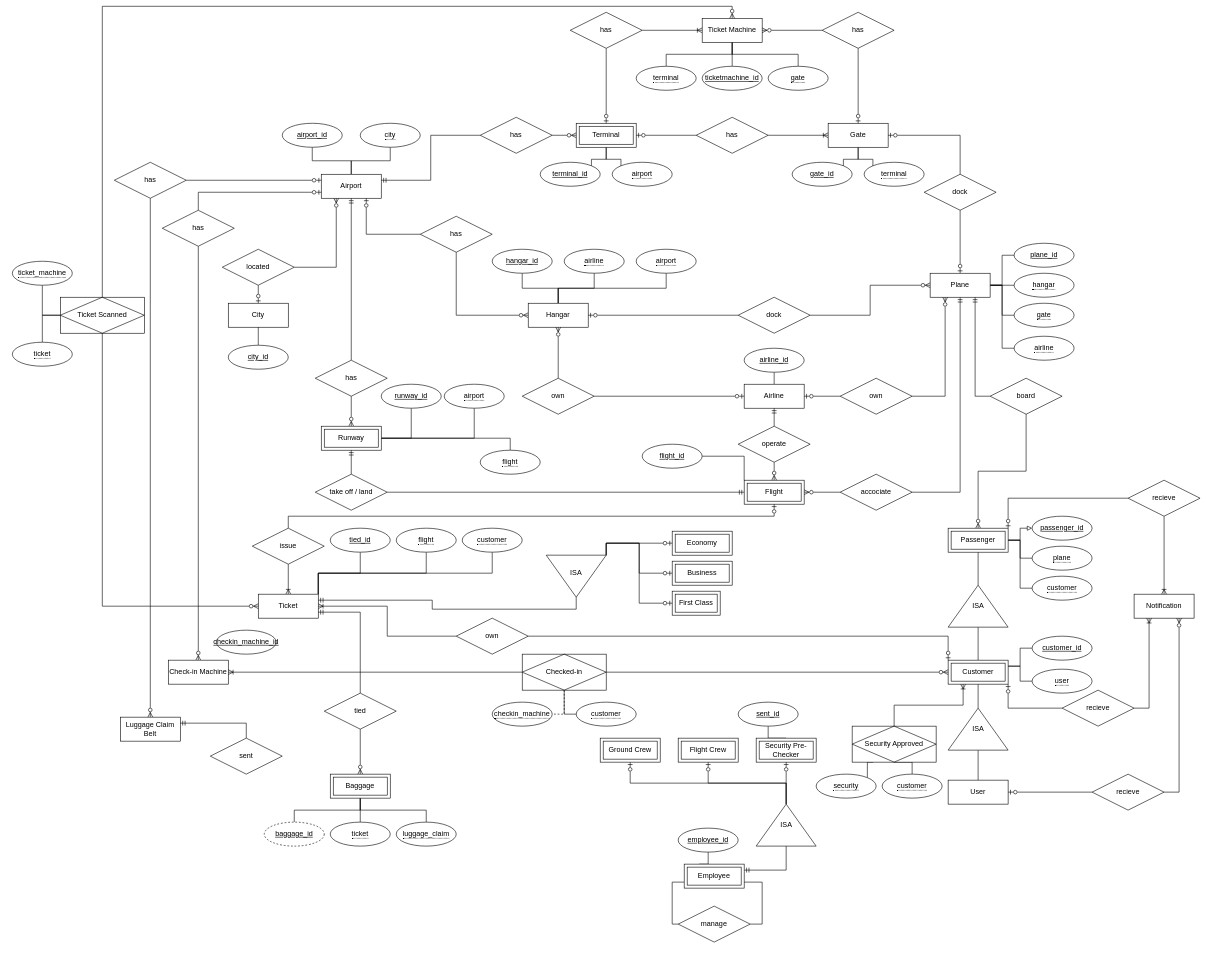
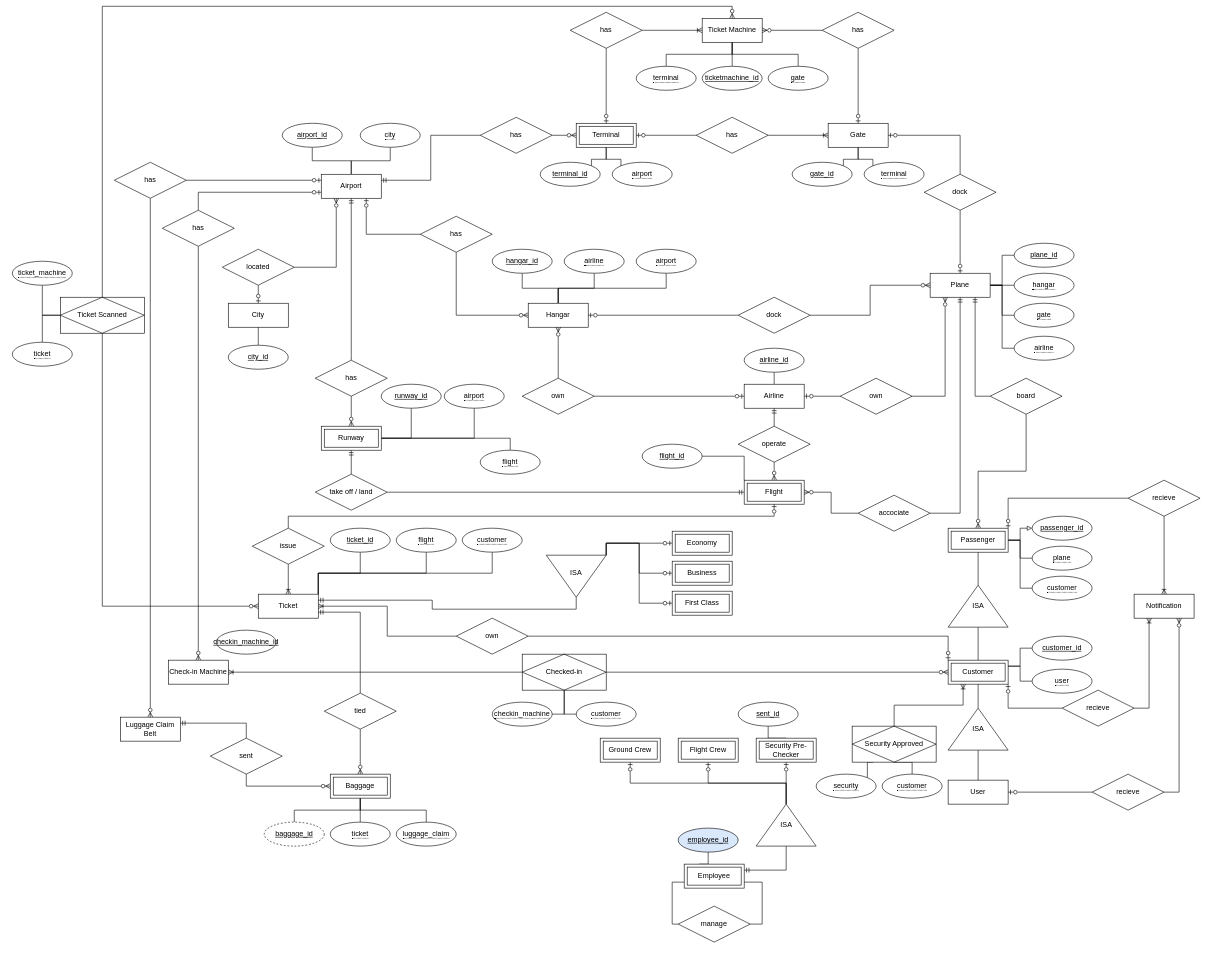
- <mxCell id="105" value="accociate" style="shape=rhombus;perimeter=rhombusPerimeter;whiteSpace=wrap;html=1;align=center;" parent="1" vertex="1"><mxGeometry x="1400" y="790" width="120" height="60" as="geometry" /></mxCell>
+ <mxCell id="105" value="accociate" style="shape=rhombus;perimeter=rhombusPerimeter;whiteSpace=wrap;html=1;align=center;" parent="1" vertex="1"><mxGeometry x="1430" y="825" width="120" height="60" as="geometry" /></mxCell>
- <mxCell id="120" value="tied_id" style="ellipse;whiteSpace=wrap;html=1;align=center;fontStyle=4;" parent="1" vertex="1"><mxGeometry x="550" y="880" width="100" height="40" as="geometry" /></mxCell>
+ <mxCell id="120" value="ticket_id" style="ellipse;whiteSpace=wrap;html=1;align=center;fontStyle=4;" parent="1" vertex="1"><mxGeometry x="550" y="880" width="100" height="40" as="geometry" /></mxCell>
- <mxCell id="171" value="First Class" style="shape=ext;margin=3;double=1;whiteSpace=wrap;html=1;align=center;" vertex="1" parent="1"><mxGeometry x="1120" y="985" width="80" height="40" as="geometry" /></mxCell>
+ <mxCell id="171" value="First Class" style="shape=ext;margin=3;double=1;whiteSpace=wrap;html=1;align=center;" vertex="1" parent="1"><mxGeometry x="1120" y="985" width="100" height="40" as="geometry" /></mxCell>
- <mxCell id="196" style="edgeStyle=orthogonalEdgeStyle;rounded=0;orthogonalLoop=1;jettySize=auto;html=1;exitX=0.5;exitY=1;exitDx=0;exitDy=0;entryX=1;entryY=0.5;entryDx=0;entryDy=0;endArrow=none;endFill=0;dashed=1;" edge="1" parent="1" source="198" target="195"><mxGeometry relative="1" as="geometry" /></mxCell>
+ <mxCell id="196" style="edgeStyle=orthogonalEdgeStyle;rounded=0;orthogonalLoop=1;jettySize=auto;html=1;exitX=0.5;exitY=1;exitDx=0;exitDy=0;entryX=1;entryY=0.5;entryDx=0;entryDy=0;endArrow=none;endFill=0;" edge="1" parent="1" source="198" target="195"><mxGeometry relative="1" as="geometry" /></mxCell>
+ <mxCell id="162" style="edgeStyle=orthogonalEdgeStyle;rounded=0;orthogonalLoop=1;jettySize=auto;html=1;exitX=0.5;exitY=1;exitDx=0;exitDy=0;entryX=0;entryY=0.5;entryDx=0;entryDy=0;endArrow=ERzeroToMany;endFill=0;" edge="1" parent="1" source="163" target="157"><mxGeometry relative="1" as="geometry" /></mxCell>
- <mxCell id="193" value="employee_id" style="ellipse;whiteSpace=wrap;html=1;align=center;fontStyle=4;" vertex="1" parent="1"><mxGeometry x="1130" y="1380" width="100" height="40" as="geometry" /></mxCell>
+ <mxCell id="193" value="employee_id" style="ellipse;whiteSpace=wrap;html=1;align=center;fontStyle=4;fillColor=#dae8fc;" vertex="1" parent="1"><mxGeometry x="1130" y="1380" width="100" height="40" as="geometry" /></mxCell>
